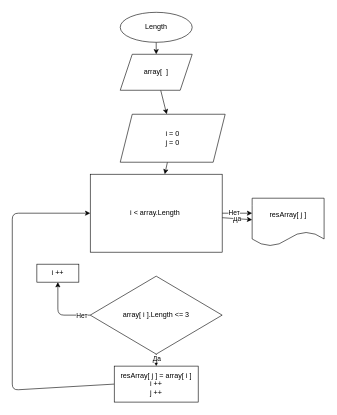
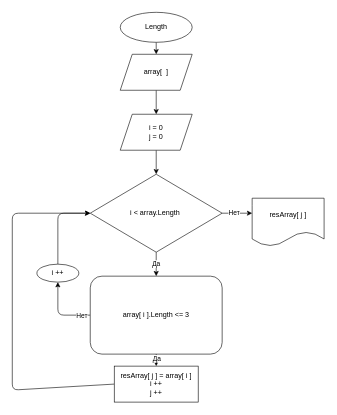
- <mxCell id="11" value="i = 0&lt;br&gt;j = 0" style="shape=parallelogram;perimeter=parallelogramPerimeter;whiteSpace=wrap;html=1;fixedSize=1;" parent="1" vertex="1"><mxGeometry x="200" y="190" width="175" height="80" as="geometry" /></mxCell>
+ <mxCell id="11" value="i = 0&lt;br&gt;j = 0" style="shape=parallelogram;perimeter=parallelogramPerimeter;whiteSpace=wrap;html=1;fixedSize=1;" parent="1" vertex="1"><mxGeometry x="200" y="190" width="120" height="60" as="geometry" /></mxCell>
- <mxCell id="9" value="i &amp;lt;&amp;nbsp;array.Length&amp;nbsp;" style="whiteSpace=wrap;html=1;rounded=0;" parent="1" vertex="1"><mxGeometry x="150" y="290" width="220" height="130" as="geometry" /></mxCell>
+ <mxCell id="9" value="i &amp;lt;&amp;nbsp;array.Length&amp;nbsp;" style="rhombus;whiteSpace=wrap;html=1;" parent="1" vertex="1"><mxGeometry x="150" y="290" width="220" height="130" as="geometry" /></mxCell>
- <mxCell id="6" value="Да" style="edgeStyle=none;html=1;" parent="1" source="9" target="21" edge="1"><mxGeometry relative="1" as="geometry" /></mxCell>
+ <mxCell id="6" value="Да" style="edgeStyle=none;html=1;" parent="1" source="9" target="16" edge="1"><mxGeometry relative="1" as="geometry" /></mxCell>
+ <mxCell id="19" style="edgeStyle=none;html=1;exitX=0.5;exitY=0;exitDx=0;exitDy=0;entryX=0;entryY=0.5;entryDx=0;entryDy=0;" edge="1" parent="1" source="20" target="9"><mxGeometry relative="1" as="geometry"><Array as="points"><mxPoint x="96" y="355" /></Array></mxGeometry></mxCell>
- <mxCell id="20" value="i ++" style="rounded=0;whiteSpace=wrap;html=1;" vertex="1" parent="1"><mxGeometry x="61" y="440" width="70" height="30" as="geometry" /></mxCell>
+ <mxCell id="20" value="i ++" style="ellipse;whiteSpace=wrap;html=1;" vertex="1" parent="1"><mxGeometry x="61" y="440" width="70" height="30" as="geometry" /></mxCell>
- <mxCell id="16" value="array[ i ].Length &amp;lt;= 3" style="rhombus;whiteSpace=wrap;html=1;" parent="1" vertex="1"><mxGeometry x="150" y="460" width="220" height="130" as="geometry" /></mxCell>
+ <mxCell id="16" value="array[ i ].Length &amp;lt;= 3" style="whiteSpace=wrap;html=1;rounded=1;" parent="1" vertex="1"><mxGeometry x="150" y="460" width="220" height="130" as="geometry" /></mxCell>
